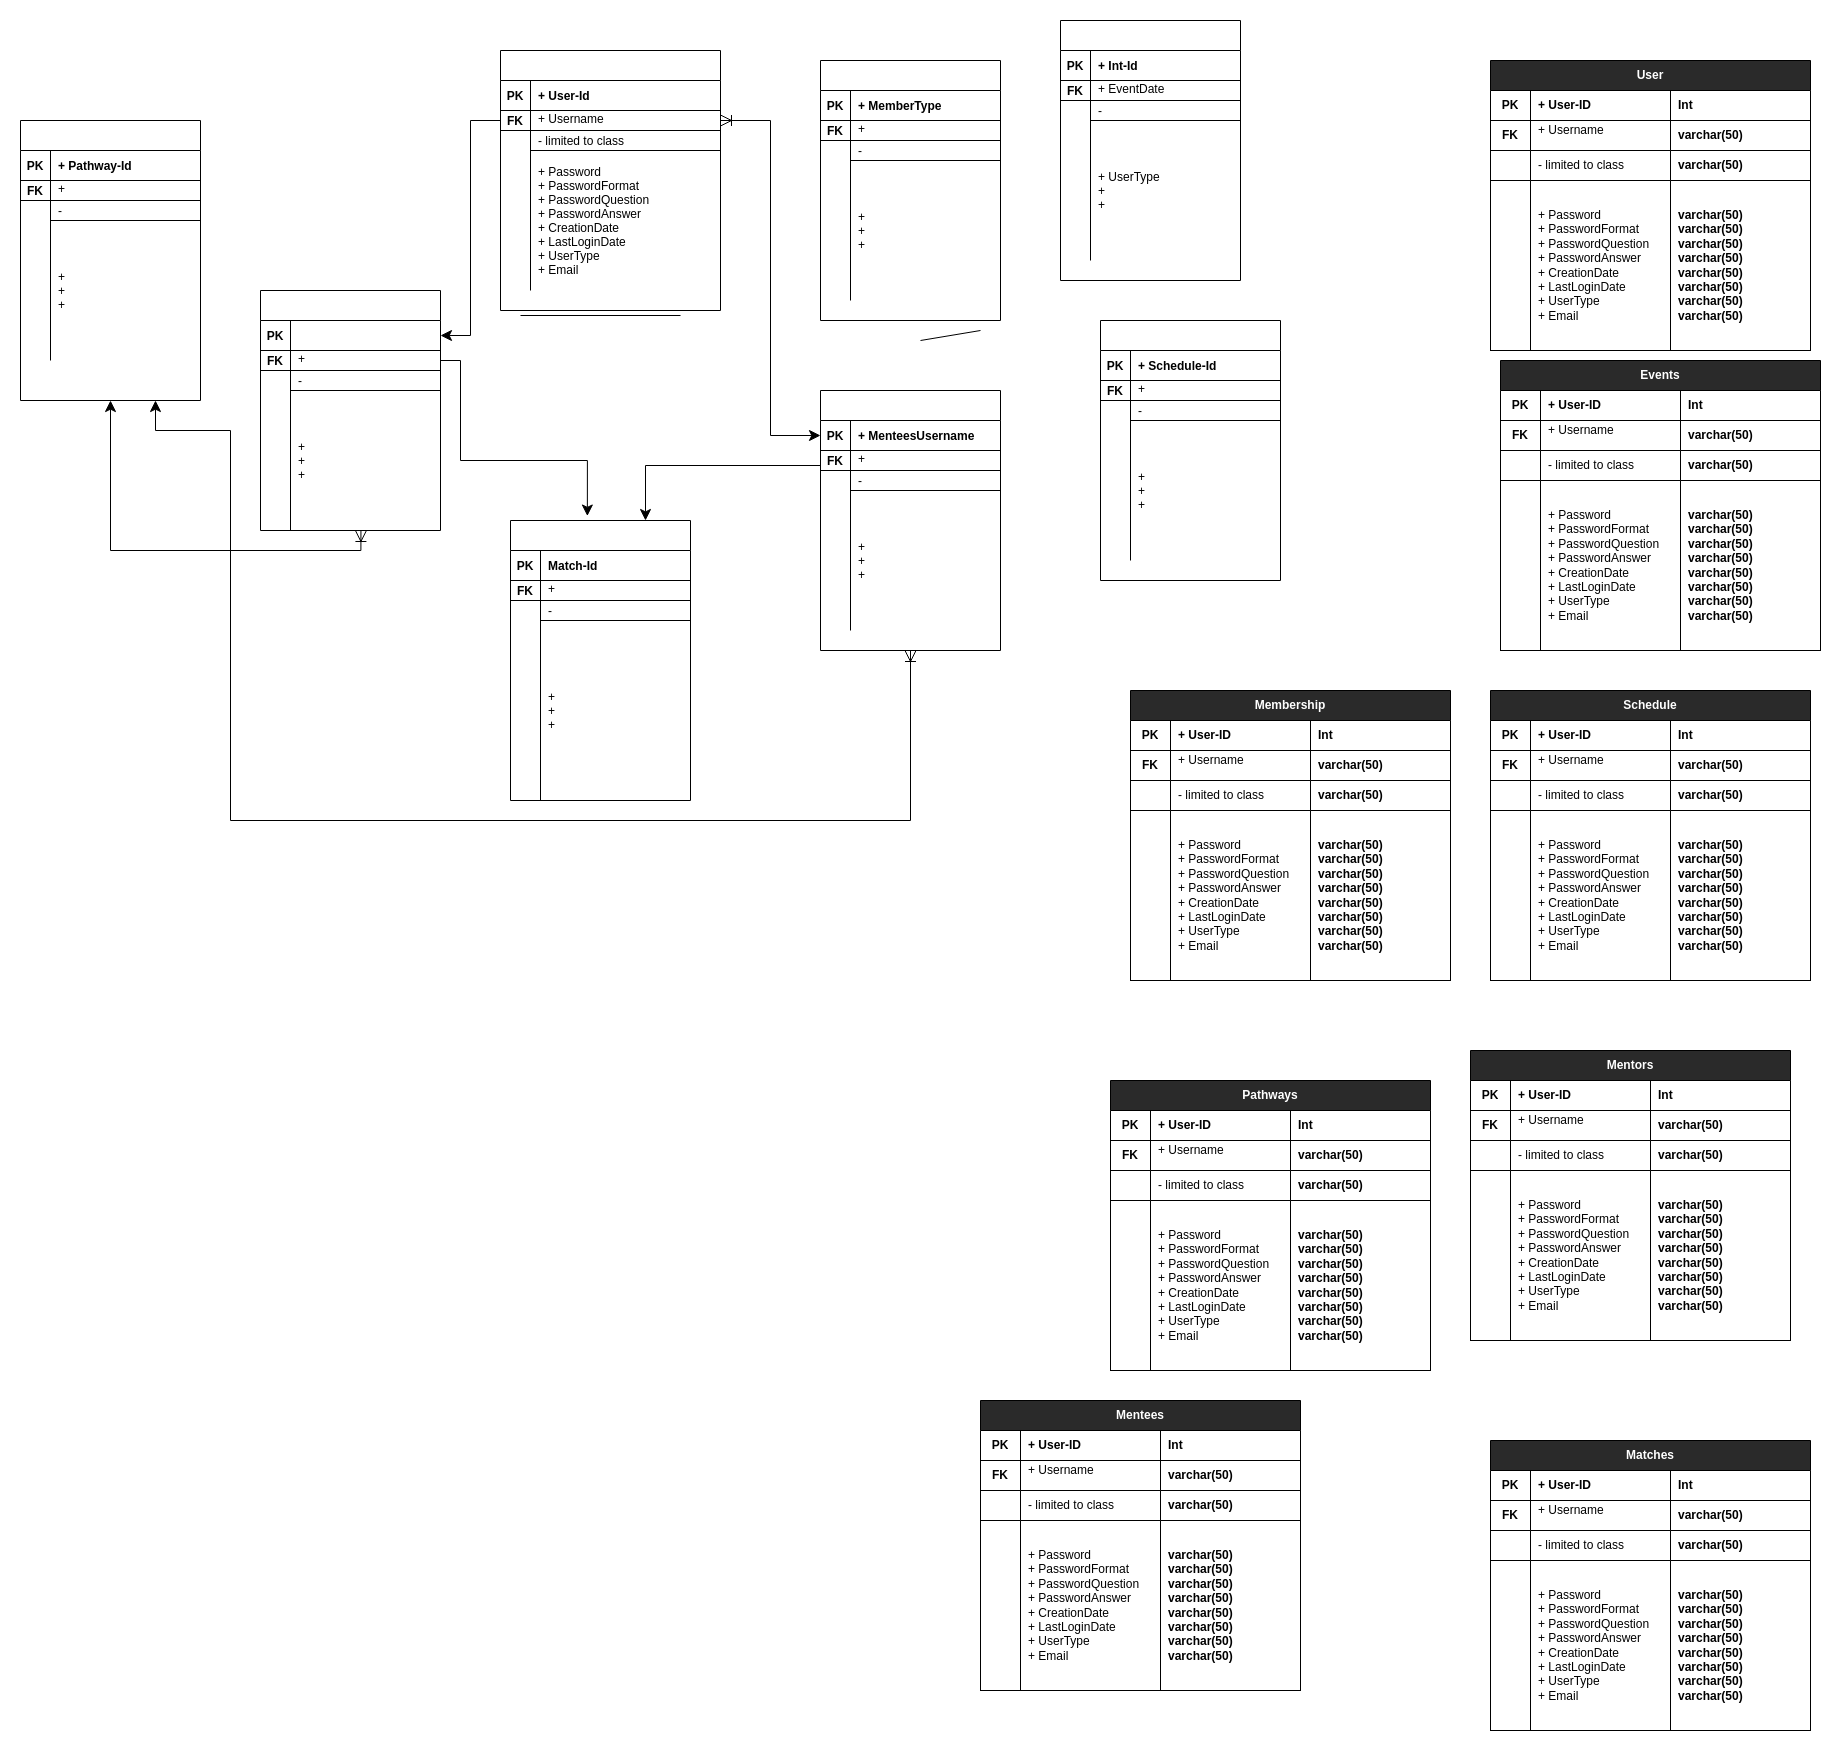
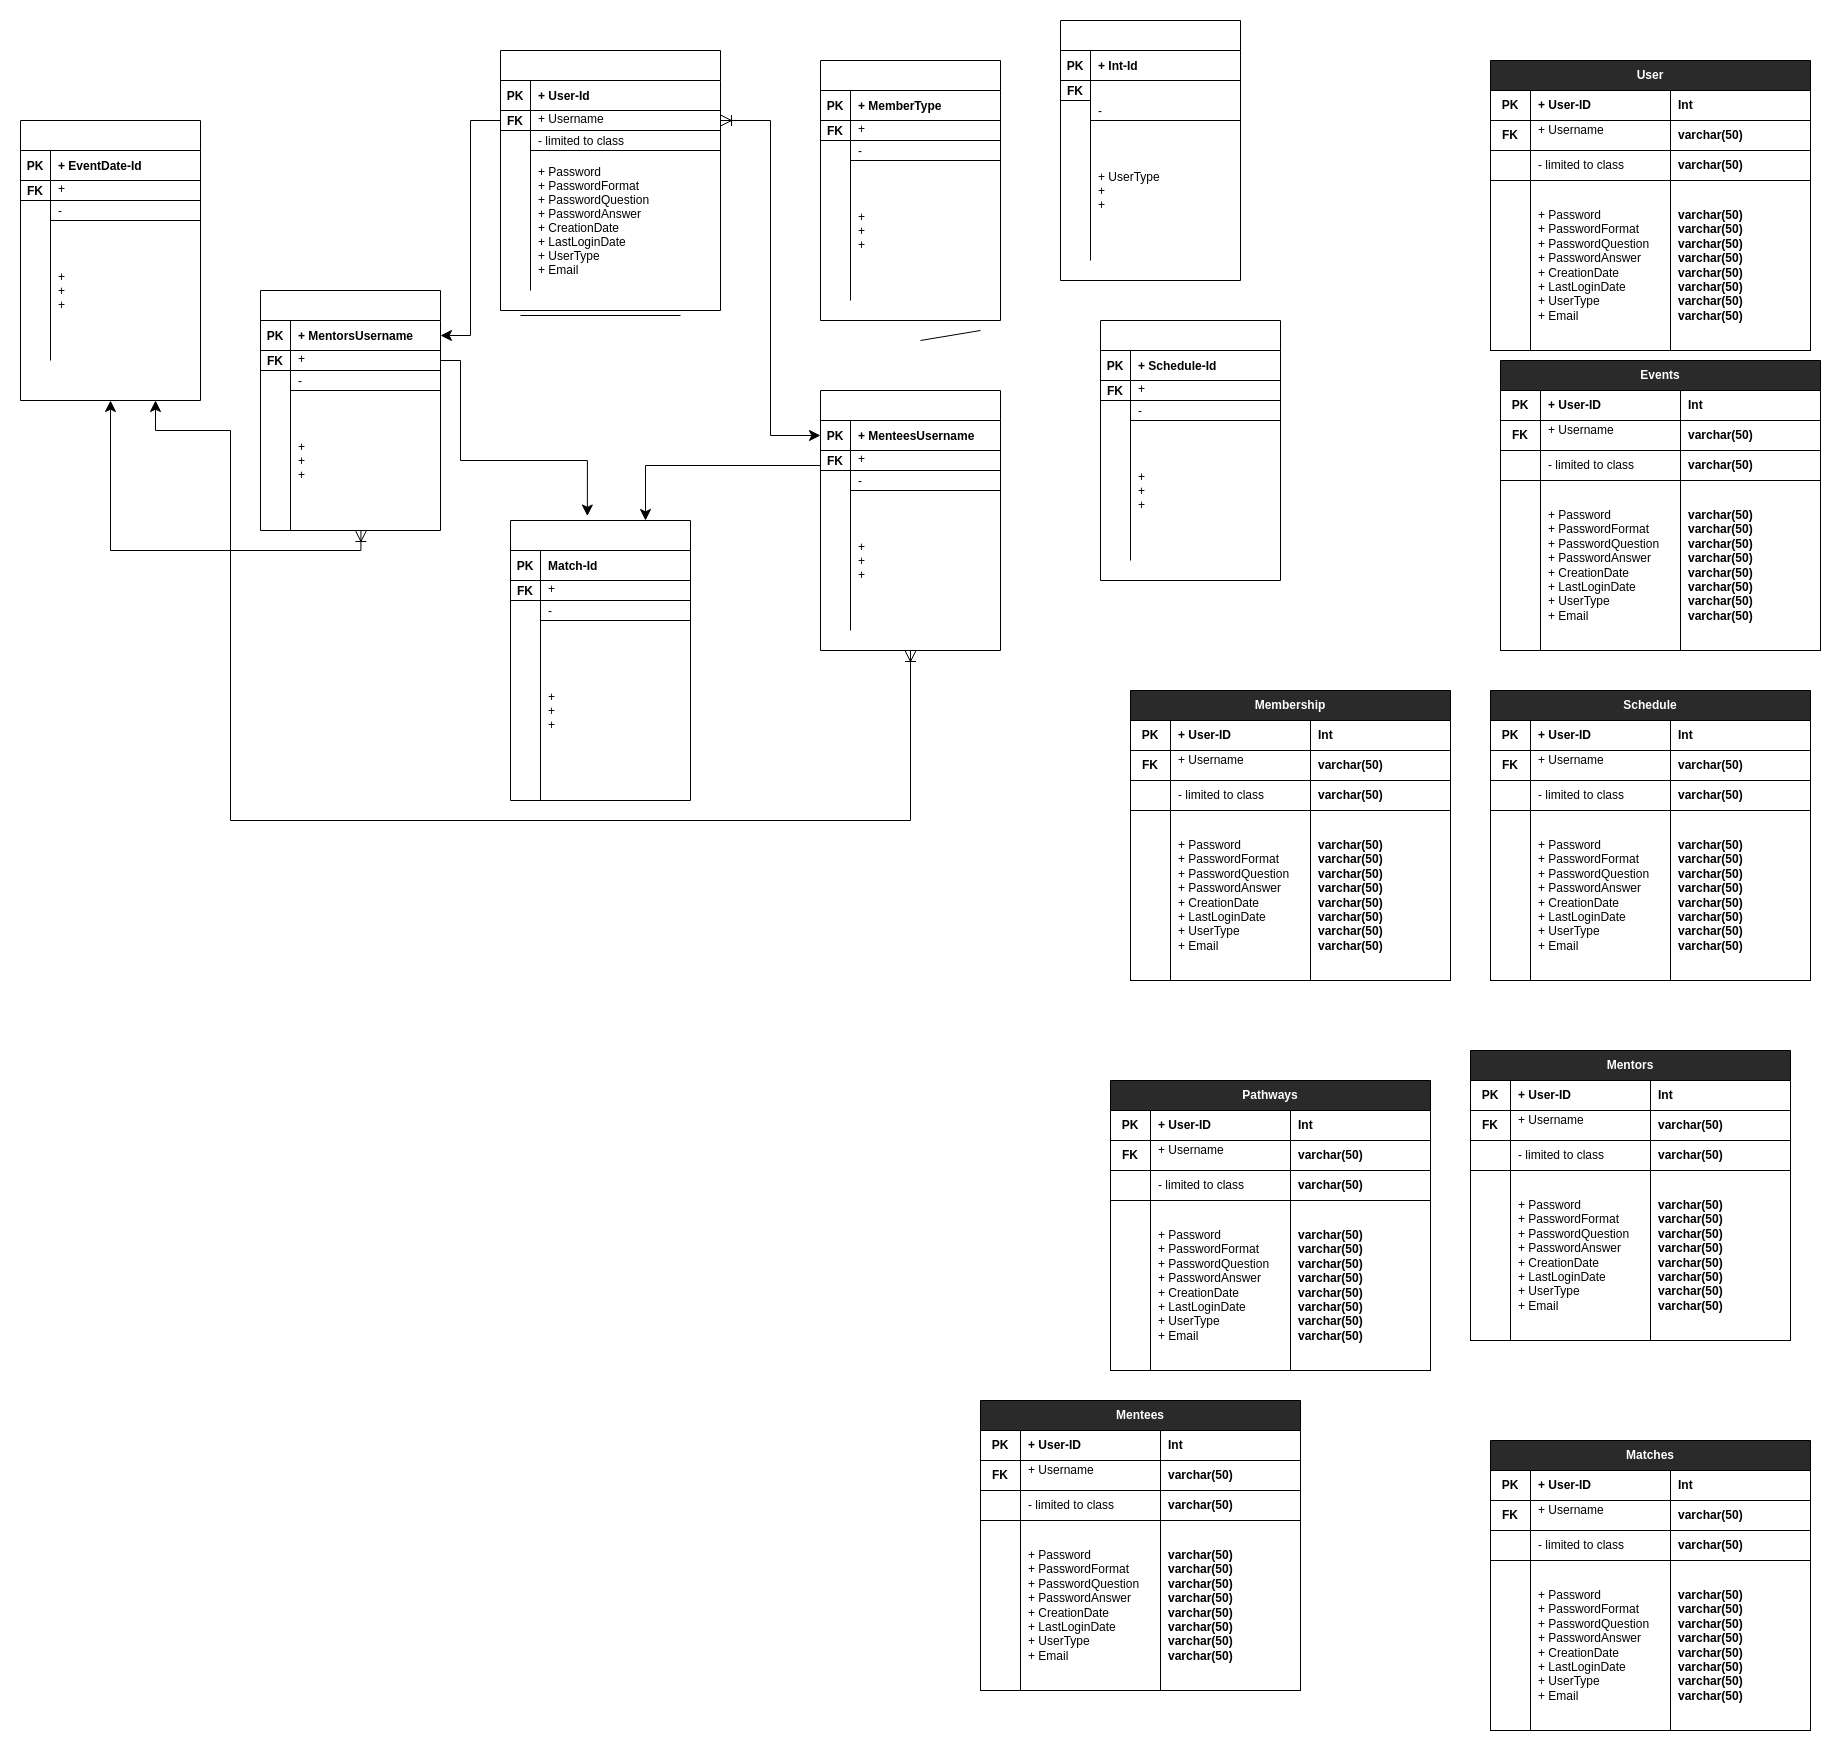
- <mxCell id="40" value="+ EventDate&#10;" style="shape=partialRectangle;connectable=0;fillColor=none;top=0;left=0;bottom=1;right=0;align=left;spacingLeft=6;overflow=hidden;fontColor=#000000;strokeColor=#000000;" vertex="1" parent="38"><mxGeometry x="30" width="150" height="20" as="geometry" /></mxCell>
- <mxCell id="104" value="+ Pathway-Id" style="shape=partialRectangle;connectable=0;fillColor=none;top=0;left=0;bottom=1;right=0;align=left;spacingLeft=6;fontStyle=1;overflow=hidden;fontColor=#000000;strokeColor=#000000;strokeWidth=1;perimeterSpacing=1;shadow=0;sketch=0;" vertex="1" parent="102"><mxGeometry x="30" width="150" height="30" as="geometry" /></mxCell>
+ <mxCell id="104" value="+ EventDate-Id" style="shape=partialRectangle;connectable=0;fillColor=none;top=0;left=0;bottom=1;right=0;align=left;spacingLeft=6;fontStyle=1;overflow=hidden;fontColor=#000000;strokeColor=#000000;strokeWidth=1;perimeterSpacing=1;shadow=0;sketch=0;" vertex="1" parent="102"><mxGeometry x="30" width="150" height="30" as="geometry" /></mxCell>
+ <mxCell id="91" value="+ MentorsUsername" style="shape=partialRectangle;connectable=0;fillColor=none;top=0;left=0;bottom=1;right=0;align=left;spacingLeft=6;fontStyle=1;overflow=hidden;fontColor=#000000;strokeColor=#000000;strokeWidth=1;perimeterSpacing=1;shadow=0;sketch=0;" vertex="1" parent="89"><mxGeometry x="30" width="150" height="30" as="geometry" /></mxCell>
